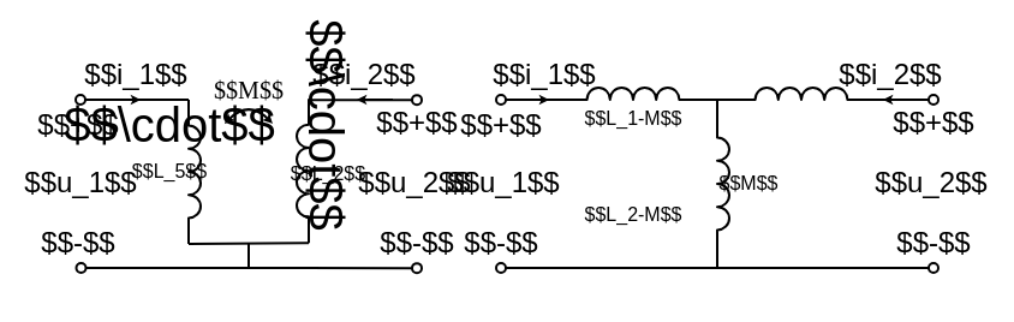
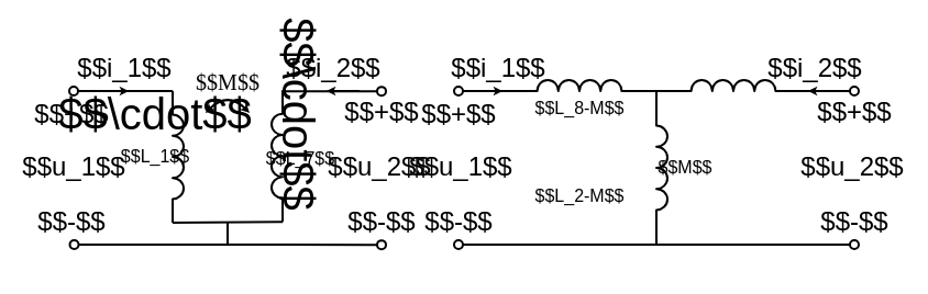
- <mxCell id="45" value="$$L_1-M$$" style="text;html=1;align=center;verticalAlign=middle;resizable=1;points=[];autosize=1;strokeColor=none;fillColor=none;movable=1;rotatable=1;deletable=1;editable=1;connectable=1;fontSize=8;" vertex="1" parent="1"><mxGeometry x="243" y="41" width="40" height="15" as="geometry" /></mxCell>
+ <mxCell id="45" value="$$L_8-M$$" style="text;html=1;align=center;verticalAlign=middle;resizable=1;points=[];autosize=1;strokeColor=none;fillColor=none;movable=1;rotatable=1;deletable=1;editable=1;connectable=1;fontSize=8;" vertex="1" parent="1"><mxGeometry x="243" y="41" width="40" height="15" as="geometry" /></mxCell>
- <mxCell id="21" value="$$L_5$$" style="text;html=1;align=center;verticalAlign=middle;resizable=1;points=[];autosize=1;strokeColor=none;fillColor=none;movable=1;rotatable=1;deletable=1;editable=1;connectable=1;fontSize=8;" vertex="1" parent="1"><mxGeometry x="61.5" y="63.5" width="16" height="15" as="geometry" /></mxCell>
+ <mxCell id="21" value="$$L_1$$" style="text;html=1;align=center;verticalAlign=middle;resizable=1;points=[];autosize=1;strokeColor=none;fillColor=none;movable=1;rotatable=1;deletable=1;editable=1;connectable=1;fontSize=8;" vertex="1" parent="1"><mxGeometry x="61.5" y="63.5" width="16" height="15" as="geometry" /></mxCell>
- <mxCell id="22" value="$$L_2$$" style="text;html=1;align=center;verticalAlign=middle;resizable=1;points=[];autosize=1;strokeColor=none;fillColor=none;movable=1;rotatable=1;deletable=1;editable=1;connectable=1;fontSize=8;" vertex="1" parent="1"><mxGeometry x="128" y="61.5" width="15" height="20" as="geometry" /></mxCell>
+ <mxCell id="22" value="$$L_7$$" style="text;html=1;align=center;verticalAlign=middle;resizable=1;points=[];autosize=1;strokeColor=none;fillColor=none;movable=1;rotatable=1;deletable=1;editable=1;connectable=1;fontSize=8;" vertex="1" parent="1"><mxGeometry x="128" y="61.5" width="15" height="20" as="geometry" /></mxCell>
